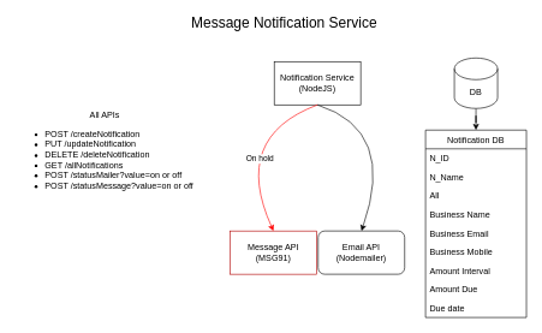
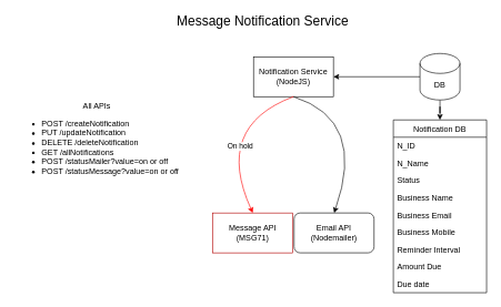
+ <mxCell id="13" style="edgeStyle=orthogonalEdgeStyle;rounded=0;orthogonalLoop=1;jettySize=auto;html=1;entryX=1;entryY=0.5;entryDx=0;entryDy=0;" edge="1" parent="1" source="14" target="15"><mxGeometry relative="1" as="geometry" /></mxCell>
- <mxCell id="5" value="All" style="text;strokeColor=none;fillColor=none;align=left;verticalAlign=top;spacingLeft=4;spacingRight=4;overflow=hidden;rotatable=0;points=[[0,0.5],[1,0.5]];portConstraint=eastwest;rounded=0;" vertex="1" parent="2"><mxGeometry y="78" width="140" height="26" as="geometry" /></mxCell>
+ <mxCell id="5" value="Status" style="text;strokeColor=none;fillColor=none;align=left;verticalAlign=top;spacingLeft=4;spacingRight=4;overflow=hidden;rotatable=0;points=[[0,0.5],[1,0.5]];portConstraint=eastwest;rounded=0;" vertex="1" parent="2"><mxGeometry y="78" width="140" height="26" as="geometry" /></mxCell>
- <mxCell id="16" value="&lt;font color=&quot;#000000&quot;&gt;Message API&lt;br&gt;(MSG91)&lt;/font&gt;" style="rounded=0;whiteSpace=wrap;html=1;strokeColor=#B20000;fontColor=#ffffff;fillColor=none;" vertex="1" parent="1"><mxGeometry x="319" y="320" width="120" height="60" as="geometry" /></mxCell>
+ <mxCell id="16" value="&lt;font color=&quot;#000000&quot;&gt;Message API&lt;br&gt;(MSG71)&lt;/font&gt;" style="rounded=0;whiteSpace=wrap;html=1;strokeColor=#B20000;fontColor=#ffffff;fillColor=none;" vertex="1" parent="1"><mxGeometry x="319" y="320" width="120" height="60" as="geometry" /></mxCell>
- <mxCell id="9" value="Amount Interval" style="text;strokeColor=none;fillColor=none;align=left;verticalAlign=top;spacingLeft=4;spacingRight=4;overflow=hidden;rotatable=0;points=[[0,0.5],[1,0.5]];portConstraint=eastwest;" vertex="1" parent="2"><mxGeometry y="182" width="140" height="26" as="geometry" /></mxCell>
+ <mxCell id="9" value="Reminder Interval" style="text;strokeColor=none;fillColor=none;align=left;verticalAlign=top;spacingLeft=4;spacingRight=4;overflow=hidden;rotatable=0;points=[[0,0.5],[1,0.5]];portConstraint=eastwest;" vertex="1" parent="2"><mxGeometry y="182" width="140" height="26" as="geometry" /></mxCell>
